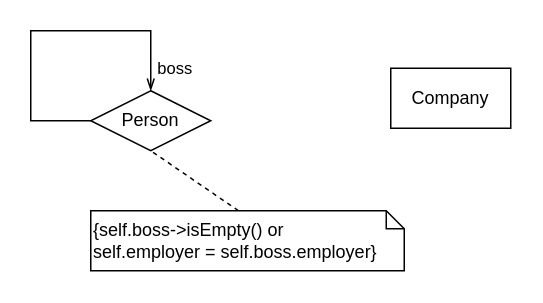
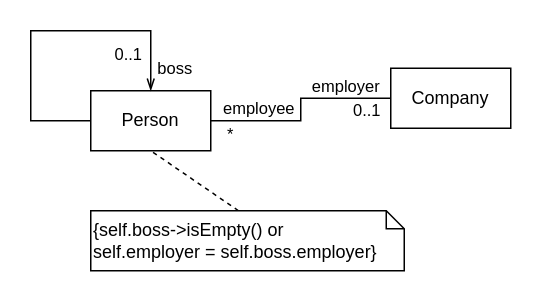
+ <mxCell id="2" style="edgeStyle=orthogonalEdgeStyle;rounded=0;orthogonalLoop=1;jettySize=auto;html=1;exitX=1;exitY=0.5;exitDx=0;exitDy=0;entryX=0;entryY=0.5;entryDx=0;entryDy=0;endArrow=none;endFill=0;" edge="1" parent="1" source="8" target="9"><mxGeometry relative="1" as="geometry" /></mxCell>
+ <mxCell id="3" value="employee" style="edgeLabel;html=1;align=center;verticalAlign=middle;resizable=0;points=[];" vertex="1" connectable="0" parent="2"><mxGeometry x="-0.5" y="-4" relative="1" as="geometry"><mxPoint x="-3" y="-13" as="offset" /></mxGeometry></mxCell>
+ <mxCell id="4" value="employer" style="edgeLabel;html=1;align=center;verticalAlign=middle;resizable=0;points=[];" vertex="1" connectable="0" parent="2"><mxGeometry x="0.417" y="-1" relative="1" as="geometry"><mxPoint x="8" y="-10" as="offset" /></mxGeometry></mxCell>
+ <mxCell id="5" value="*" style="edgeLabel;html=1;align=center;verticalAlign=middle;resizable=0;points=[];" vertex="1" connectable="0" parent="2"><mxGeometry x="-0.15" y="-2" relative="1" as="geometry"><mxPoint x="-45" y="6" as="offset" /></mxGeometry></mxCell>
+ <mxCell id="6" value="0..1" style="edgeLabel;html=1;align=center;verticalAlign=middle;resizable=0;points=[];" vertex="1" connectable="0" parent="2"><mxGeometry x="0.767" y="-1" relative="1" as="geometry"><mxPoint x="-1" y="6" as="offset" /></mxGeometry></mxCell>
+ <mxCell id="7" value="0..1" style="edgeLabel;html=1;align=center;verticalAlign=middle;resizable=0;points=[];" vertex="1" connectable="0" parent="2"><mxGeometry x="0.767" y="-1" relative="1" as="geometry"><mxPoint x="-160" y="-31" as="offset" /></mxGeometry></mxCell>
- <mxCell id="8" value="Person" style="rhombus;html=1;whiteSpace=wrap;" vertex="1" parent="1"><mxGeometry x="60" y="60" width="80" height="40" as="geometry" /></mxCell>
+ <mxCell id="8" value="Person" style="html=1;whiteSpace=wrap;" vertex="1" parent="1"><mxGeometry x="60" y="60" width="80" height="40" as="geometry" /></mxCell>
